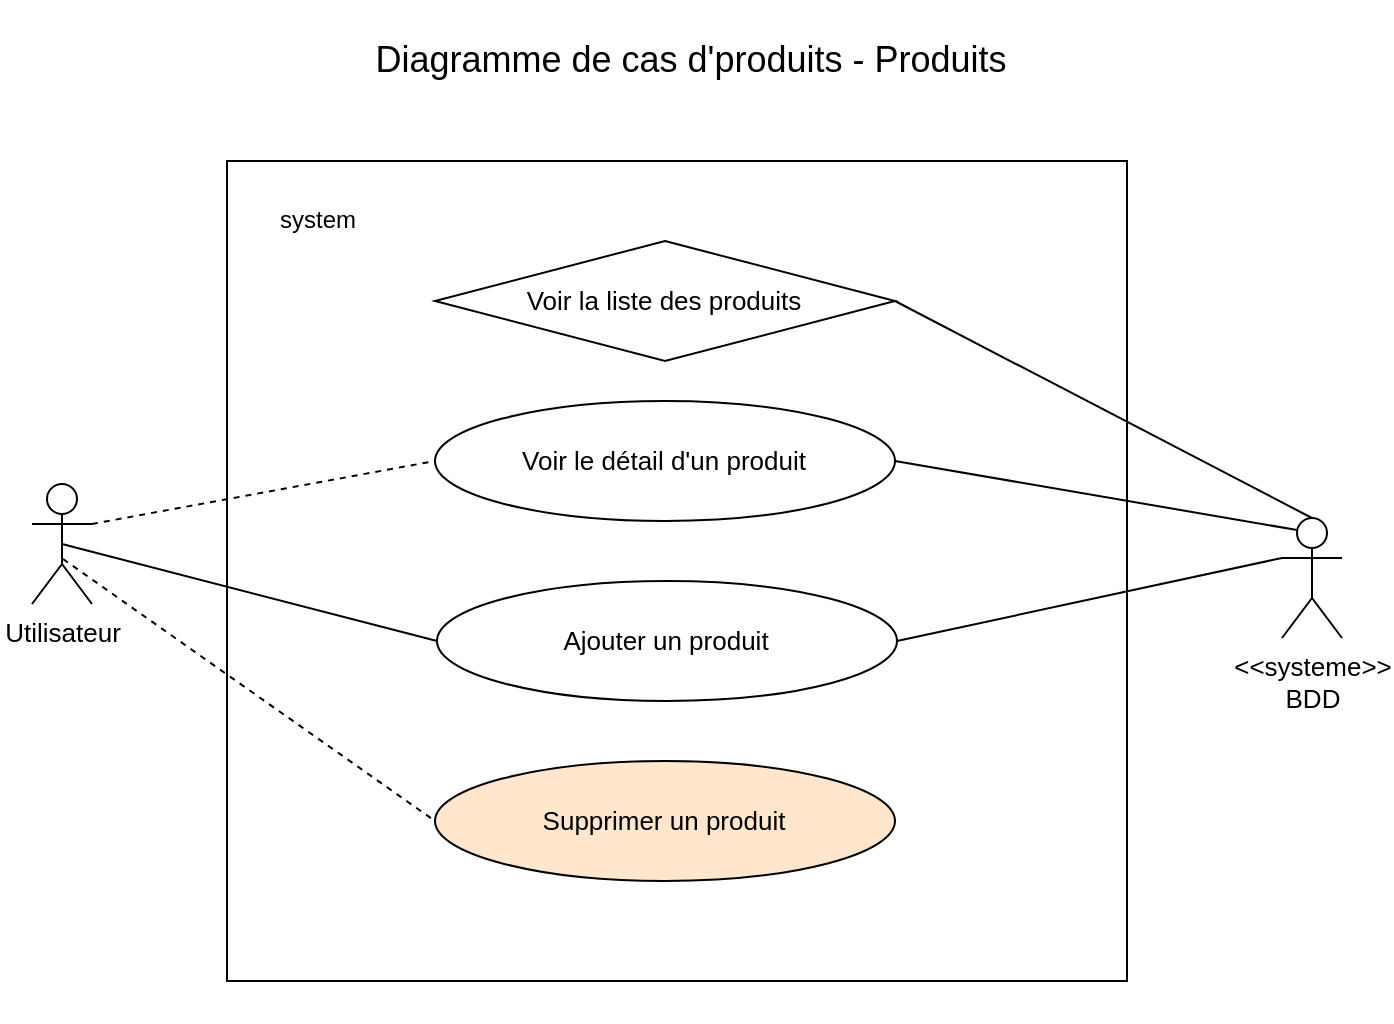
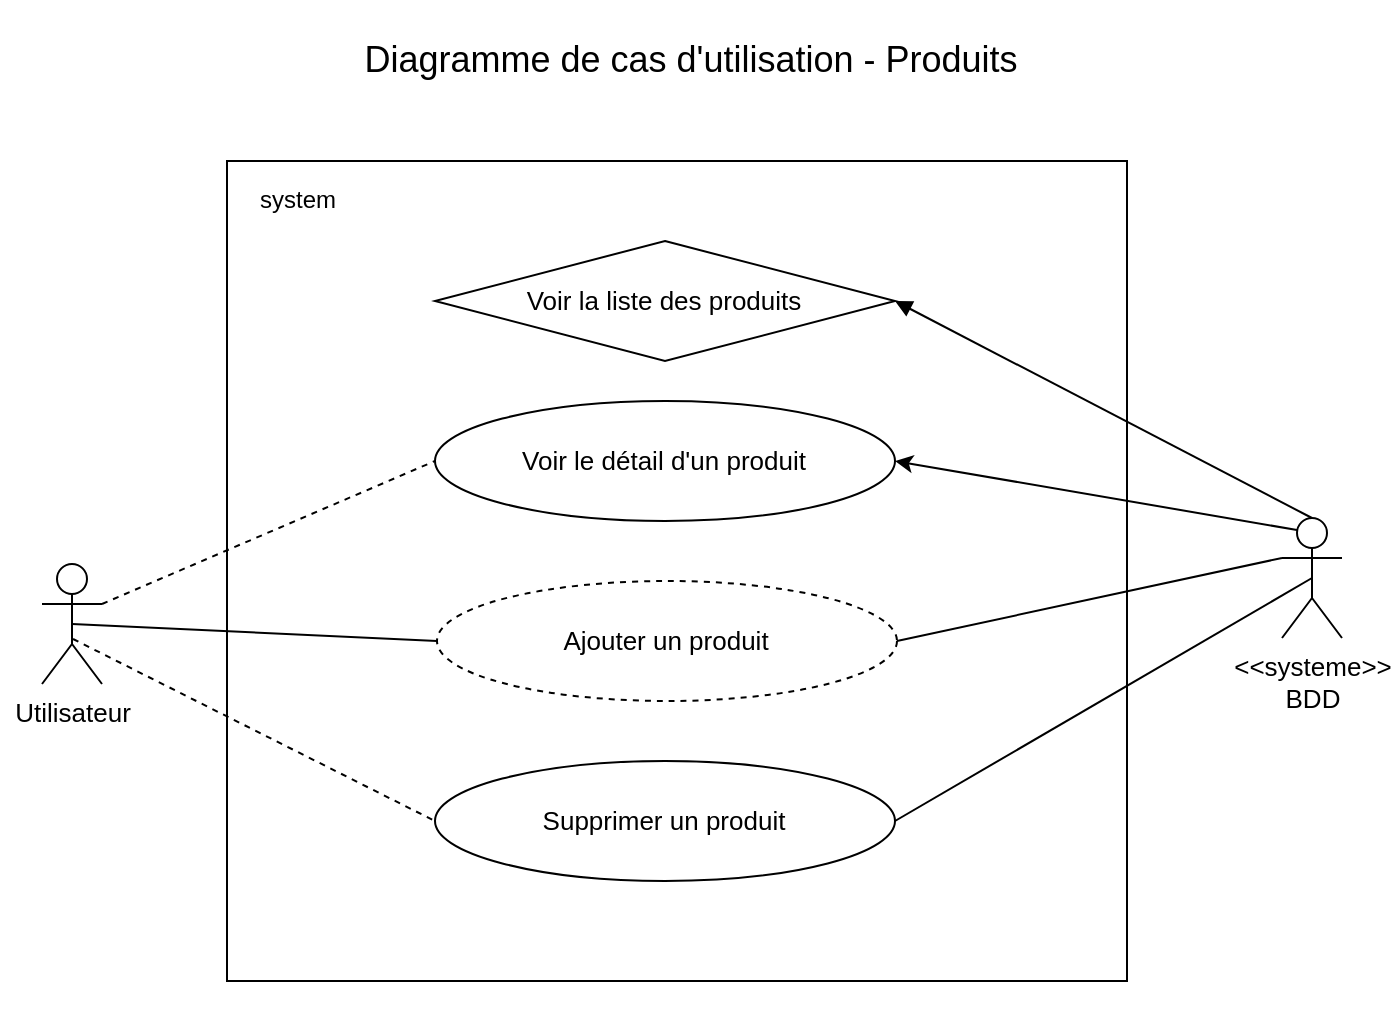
- <mxCell id="4" value="Diagramme de cas d'produits - Produits" style="text;html=1;strokeColor=none;fillColor=none;align=center;verticalAlign=middle;whiteSpace=wrap;rounded=0;fontSize=18;" vertex="1" parent="1"><mxGeometry x="162" y="20" width="367" height="20" as="geometry" /></mxCell>
+ <mxCell id="4" value="Diagramme de cas d'utilisation - Produits" style="text;html=1;strokeColor=none;fillColor=none;align=center;verticalAlign=middle;whiteSpace=wrap;rounded=0;fontSize=18;" vertex="1" parent="1"><mxGeometry x="162" y="20" width="367" height="20" as="geometry" /></mxCell>
- <mxCell id="3" value="system" style="text;html=1;strokeColor=none;fillColor=none;align=center;verticalAlign=middle;whiteSpace=wrap;rounded=0;" vertex="1" parent="1"><mxGeometry x="139" y="100" width="40" height="20" as="geometry" /></mxCell>
+ <mxCell id="3" value="system" style="text;html=1;strokeColor=none;fillColor=none;align=center;verticalAlign=middle;whiteSpace=wrap;rounded=0;" vertex="1" parent="1"><mxGeometry x="129" y="90" width="40" height="20" as="geometry" /></mxCell>
- <mxCell id="10" value="" style="endArrow=none;html=1;fontSize=15;entryX=1;entryY=0.5;entryDx=0;entryDy=0;exitX=0.5;exitY=0;exitDx=0;exitDy=0;exitPerimeter=0;" edge="1" parent="1" source="6" target="7"><mxGeometry width="50" height="50" relative="1" as="geometry"><mxPoint x="636.5" y="339" as="sourcePoint" /><mxPoint x="457" y="280" as="targetPoint" /></mxGeometry></mxCell>
+ <mxCell id="10" value="" style="endArrow=block;html=1;fontSize=15;entryX=1;entryY=0.5;entryDx=0;entryDy=0;exitX=0.5;exitY=0;exitDx=0;exitDy=0;exitPerimeter=0;" edge="1" parent="1" source="6" target="7"><mxGeometry width="50" height="50" relative="1" as="geometry"><mxPoint x="636.5" y="339" as="sourcePoint" /><mxPoint x="457" y="280" as="targetPoint" /></mxGeometry></mxCell>
- <mxCell id="9" value="" style="endArrow=none;html=1;fontSize=15;entryX=1;entryY=0.5;entryDx=0;entryDy=0;exitX=0.25;exitY=0.1;exitDx=0;exitDy=0;exitPerimeter=0;" edge="1" parent="1" source="6" target="8"><mxGeometry width="50" height="50" relative="1" as="geometry"><mxPoint x="599" y="270" as="sourcePoint" /><mxPoint x="457" y="393" as="targetPoint" /></mxGeometry></mxCell>
+ <mxCell id="9" value="" style="endArrow=classic;html=1;fontSize=15;entryX=1;entryY=0.5;entryDx=0;entryDy=0;exitX=0.25;exitY=0.1;exitDx=0;exitDy=0;exitPerimeter=0;" edge="1" parent="1" source="6" target="8"><mxGeometry width="50" height="50" relative="1" as="geometry"><mxPoint x="599" y="270" as="sourcePoint" /><mxPoint x="457" y="393" as="targetPoint" /></mxGeometry></mxCell>
- <mxCell id="5" value="Utilisateur" style="shape=umlActor;verticalLabelPosition=bottom;labelBackgroundColor=#ffffff;verticalAlign=top;html=1;fontSize=13;" vertex="1" parent="1"><mxGeometry x="15.5" y="241.5" width="30" height="60" as="geometry" /></mxCell>
+ <mxCell id="5" value="Utilisateur" style="shape=umlActor;verticalLabelPosition=bottom;labelBackgroundColor=#ffffff;verticalAlign=top;html=1;fontSize=13;" vertex="1" parent="1"><mxGeometry x="20.5" y="281.5" width="30" height="60" as="geometry" /></mxCell>
- <mxCell id="12" value="Ajouter un produit" style="ellipse;whiteSpace=wrap;html=1;fontSize=13;" vertex="1" parent="1"><mxGeometry x="218" y="290" width="230" height="60" as="geometry" /></mxCell>
+ <mxCell id="12" value="Ajouter un produit" style="ellipse;whiteSpace=wrap;html=1;fontSize=13;dashed=1;" vertex="1" parent="1"><mxGeometry x="218" y="290" width="230" height="60" as="geometry" /></mxCell>
+ <mxCell id="17" value="" style="endArrow=none;html=1;fontSize=15;entryX=1;entryY=0.5;entryDx=0;entryDy=0;exitX=0.5;exitY=0.5;exitDx=0;exitDy=0;exitPerimeter=0;" edge="1" parent="1" source="6" target="13"><mxGeometry width="50" height="50" relative="1" as="geometry"><mxPoint x="90.5" y="341.5" as="sourcePoint" /><mxPoint x="257" y="270" as="targetPoint" /></mxGeometry></mxCell>
- <mxCell id="13" value="Supprimer un produit" style="ellipse;whiteSpace=wrap;html=1;fontSize=13;fillColor=#ffe6cc;" vertex="1" parent="1"><mxGeometry x="217" y="380" width="230" height="60" as="geometry" /></mxCell>
+ <mxCell id="13" value="Supprimer un produit" style="ellipse;whiteSpace=wrap;html=1;fontSize=13;" vertex="1" parent="1"><mxGeometry x="217" y="380" width="230" height="60" as="geometry" /></mxCell>
